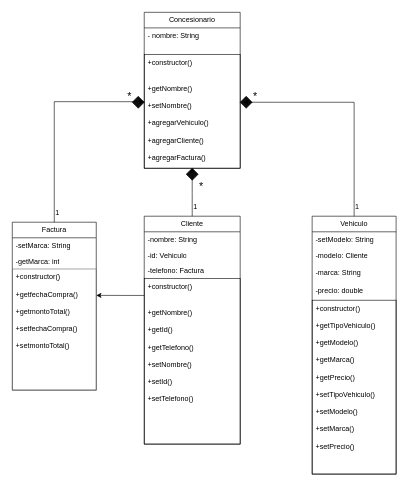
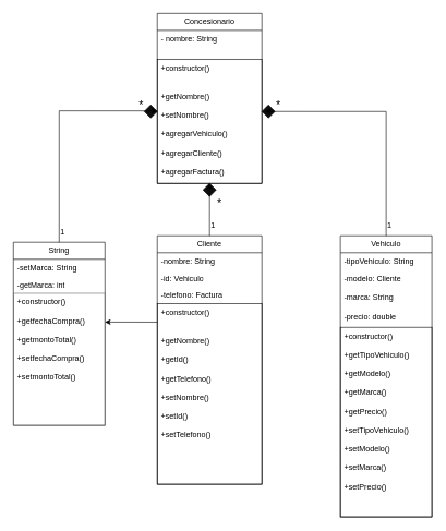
- <mxCell id="16" value="Factura" style="swimlane;fontStyle=0;childLayout=stackLayout;horizontal=1;startSize=26;fillColor=none;horizontalStack=0;resizeParent=1;resizeParentMax=0;resizeLast=0;collapsible=1;marginBottom=0;whiteSpace=wrap;html=1;" parent="1" vertex="1"><mxGeometry x="20" y="370" width="140" height="280" as="geometry" /></mxCell>
+ <mxCell id="16" value="String" style="swimlane;fontStyle=0;childLayout=stackLayout;horizontal=1;startSize=26;fillColor=none;horizontalStack=0;resizeParent=1;resizeParentMax=0;resizeLast=0;collapsible=1;marginBottom=0;whiteSpace=wrap;html=1;" parent="1" vertex="1"><mxGeometry x="20" y="370" width="140" height="280" as="geometry" /></mxCell>
- <mxCell id="8" value="-setModelo: String" style="text;strokeColor=none;fillColor=none;align=left;verticalAlign=top;spacingLeft=4;spacingRight=4;overflow=hidden;rotatable=0;points=[[0,0.5],[1,0.5]];portConstraint=eastwest;whiteSpace=wrap;html=1;" parent="7" vertex="1"><mxGeometry y="26" width="140" height="26" as="geometry" /></mxCell>
+ <mxCell id="8" value="-tipoVehiculo: String" style="text;strokeColor=none;fillColor=none;align=left;verticalAlign=top;spacingLeft=4;spacingRight=4;overflow=hidden;rotatable=0;points=[[0,0.5],[1,0.5]];portConstraint=eastwest;whiteSpace=wrap;html=1;" parent="7" vertex="1"><mxGeometry y="26" width="140" height="26" as="geometry" /></mxCell>
